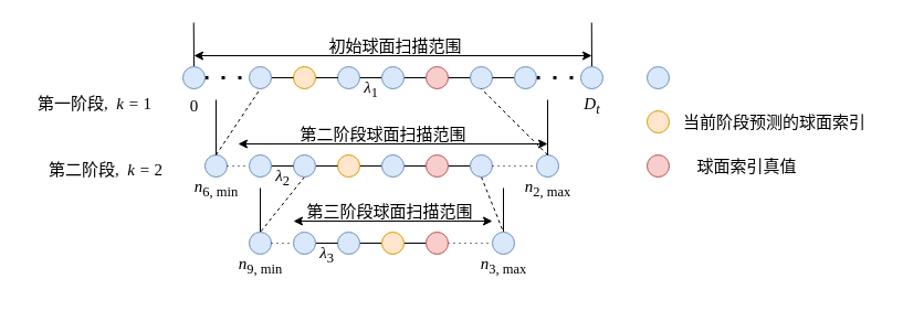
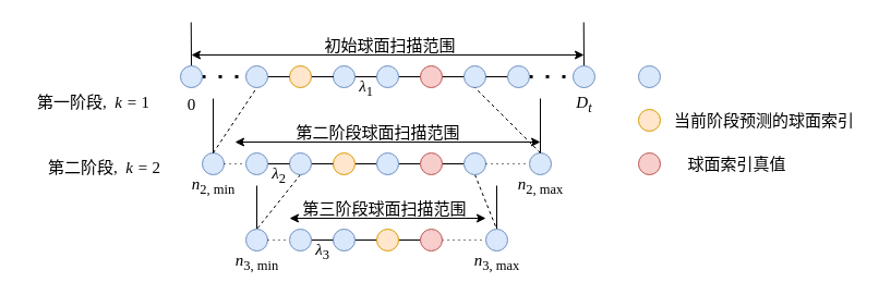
- <mxCell id="68" value="n&lt;sub style=&quot;font-style: normal;&quot;&gt;6, min&lt;/sub&gt;" style="text;html=1;align=center;verticalAlign=middle;resizable=0;points=[];autosize=1;strokeColor=none;fillColor=none;fontFamily=Times New Roman;fontSize=15;fontColor=default;labelBackgroundColor=none;fontStyle=2" vertex="1" parent="1"><mxGeometry x="165" y="150" width="60" height="40" as="geometry" /></mxCell>
+ <mxCell id="68" value="n&lt;sub style=&quot;font-style: normal;&quot;&gt;2, min&lt;/sub&gt;" style="text;html=1;align=center;verticalAlign=middle;resizable=0;points=[];autosize=1;strokeColor=none;fillColor=none;fontFamily=Times New Roman;fontSize=15;fontColor=default;labelBackgroundColor=none;fontStyle=2" vertex="1" parent="1"><mxGeometry x="165" y="150" width="60" height="40" as="geometry" /></mxCell>
- <mxCell id="71" value="n&lt;sub style=&quot;font-style: normal;&quot;&gt;9, min&lt;/sub&gt;" style="text;html=1;align=center;verticalAlign=middle;resizable=0;points=[];autosize=1;strokeColor=none;fillColor=none;fontFamily=Times New Roman;fontSize=15;fontColor=default;labelBackgroundColor=none;fontStyle=2" vertex="1" parent="1"><mxGeometry x="205" y="220" width="60" height="40" as="geometry" /></mxCell>
+ <mxCell id="71" value="n&lt;sub style=&quot;font-style: normal;&quot;&gt;3, min&lt;/sub&gt;" style="text;html=1;align=center;verticalAlign=middle;resizable=0;points=[];autosize=1;strokeColor=none;fillColor=none;fontFamily=Times New Roman;fontSize=15;fontColor=default;labelBackgroundColor=none;fontStyle=2" vertex="1" parent="1"><mxGeometry x="205" y="220" width="60" height="40" as="geometry" /></mxCell>
